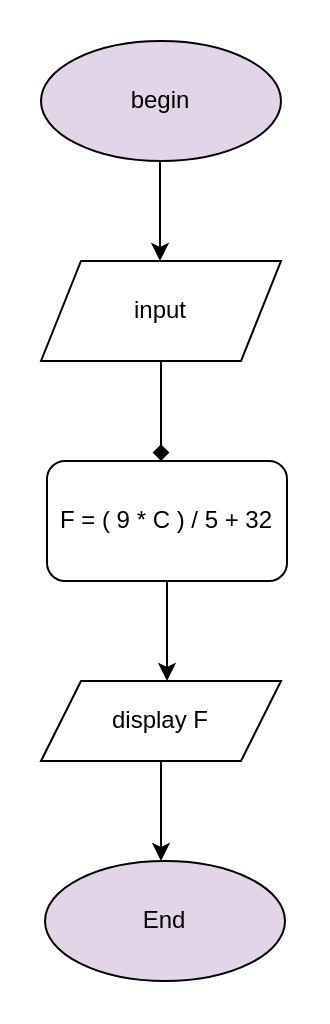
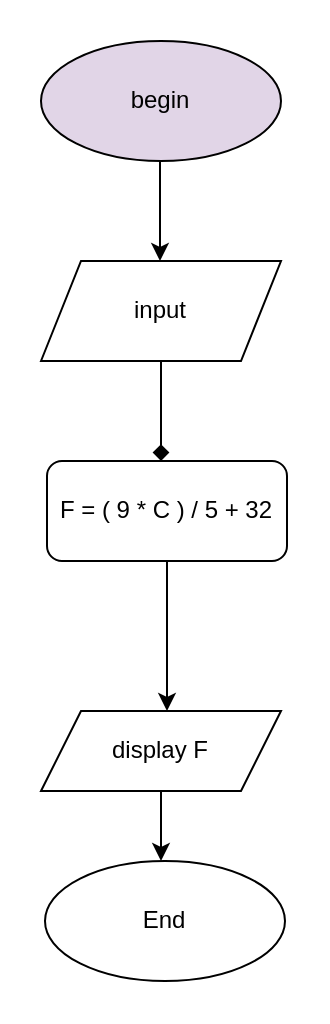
- <mxCell id="5" value="F = ( 9 * C ) / 5 + 32" style="rounded=1;whiteSpace=wrap;html=1;" vertex="1" parent="1"><mxGeometry x="23" y="230" width="120" height="60" as="geometry" /></mxCell>
+ <mxCell id="5" value="F = ( 9 * C ) / 5 + 32" style="rounded=1;whiteSpace=wrap;html=1;" vertex="1" parent="1"><mxGeometry x="23" y="230" width="120" height="50" as="geometry" /></mxCell>
- <mxCell id="7" value="display F" style="shape=parallelogram;perimeter=parallelogramPerimeter;whiteSpace=wrap;html=1;fixedSize=1;" vertex="1" parent="1"><mxGeometry x="20" y="340" width="120" height="40" as="geometry" /></mxCell>
+ <mxCell id="7" value="display F" style="shape=parallelogram;perimeter=parallelogramPerimeter;whiteSpace=wrap;html=1;fixedSize=1;" vertex="1" parent="1"><mxGeometry x="20" y="355" width="120" height="40" as="geometry" /></mxCell>
- <mxCell id="8" value="End" style="ellipse;whiteSpace=wrap;html=1;fillColor=#e1d5e7;" vertex="1" parent="1"><mxGeometry x="22" y="430" width="120" height="60" as="geometry" /></mxCell>
+ <mxCell id="8" value="End" style="ellipse;whiteSpace=wrap;html=1;" vertex="1" parent="1"><mxGeometry x="22" y="430" width="120" height="60" as="geometry" /></mxCell>
